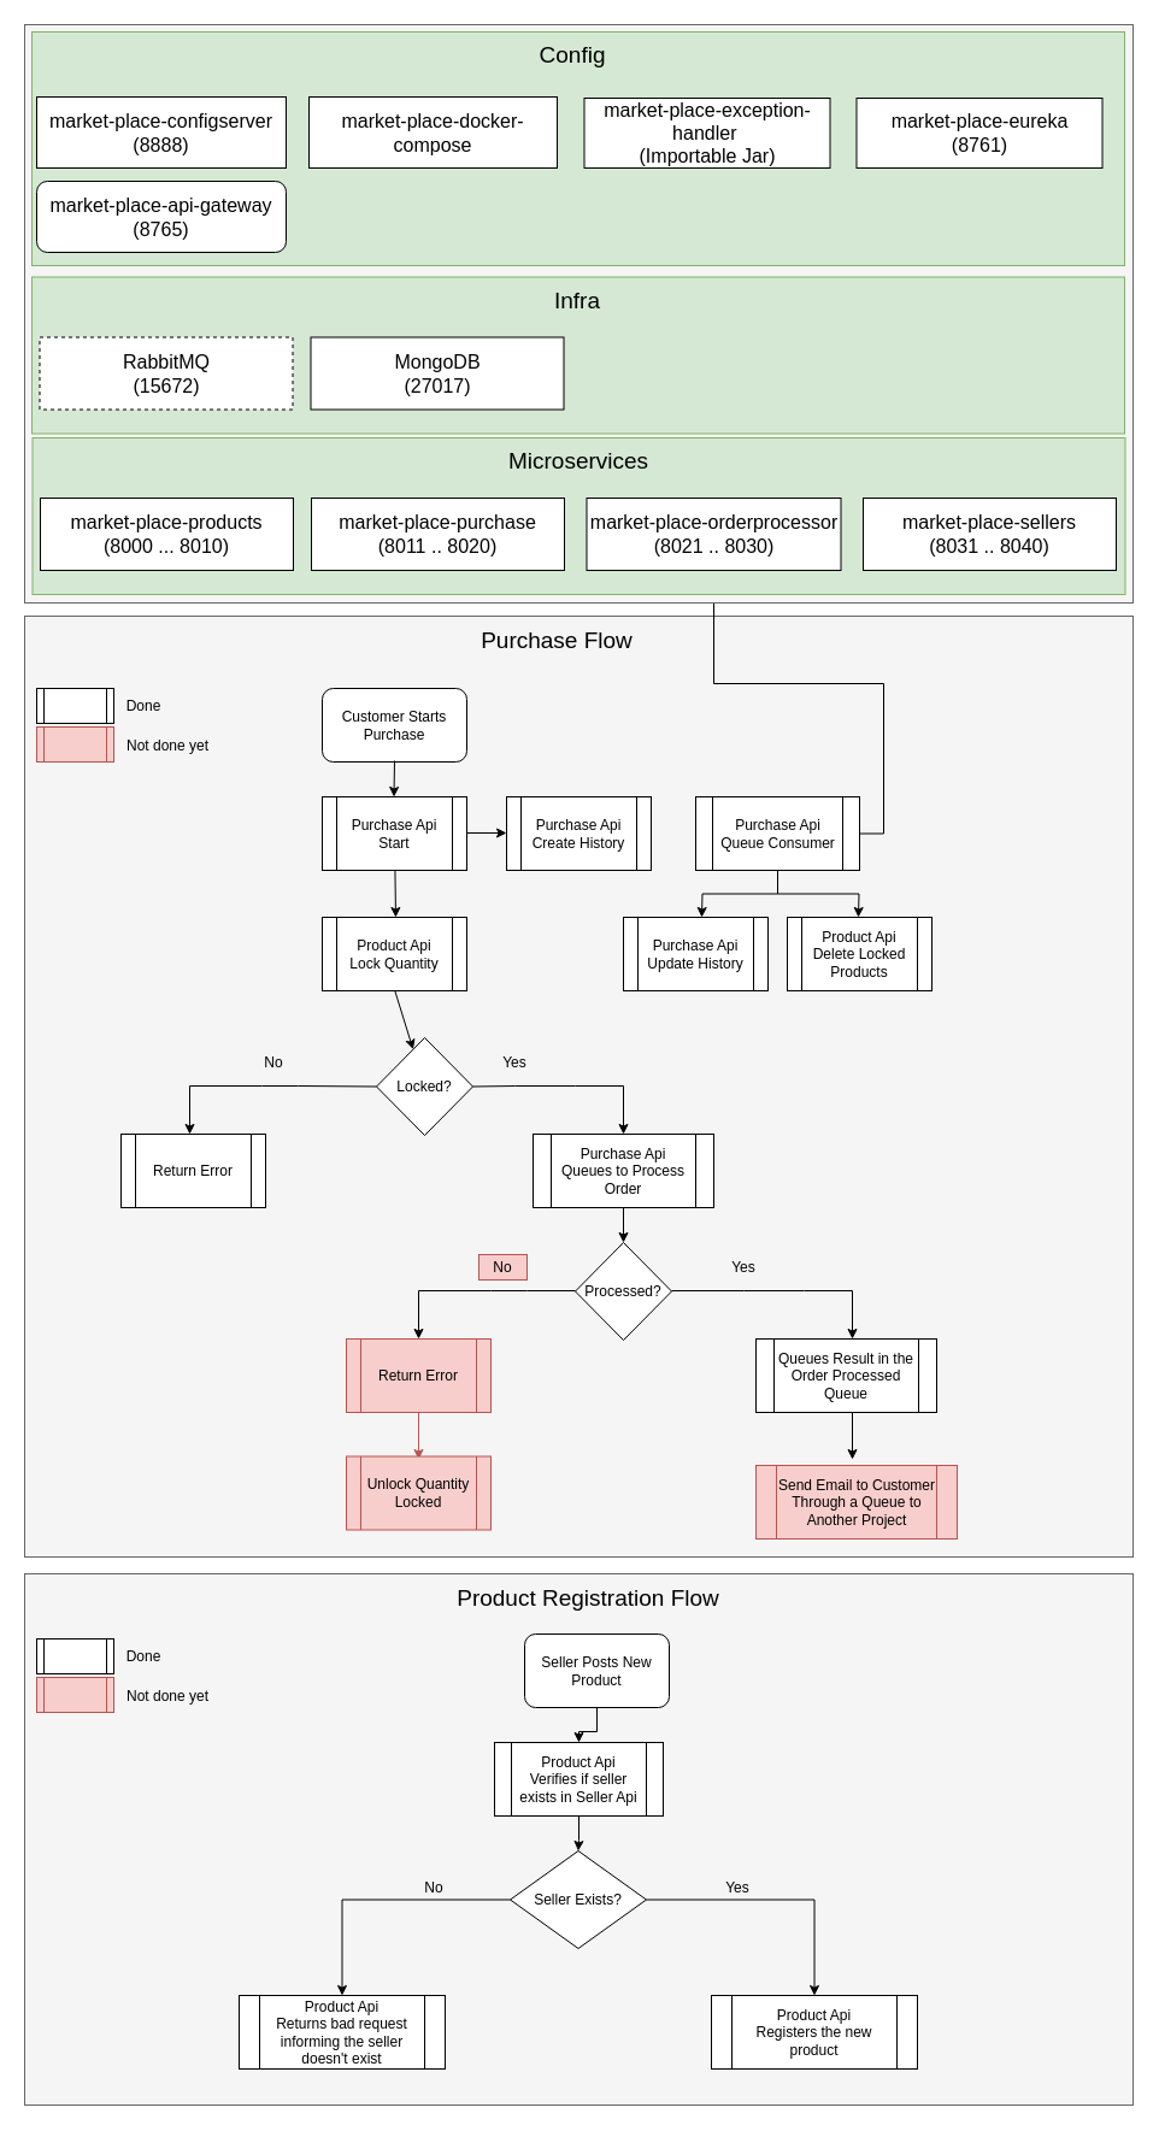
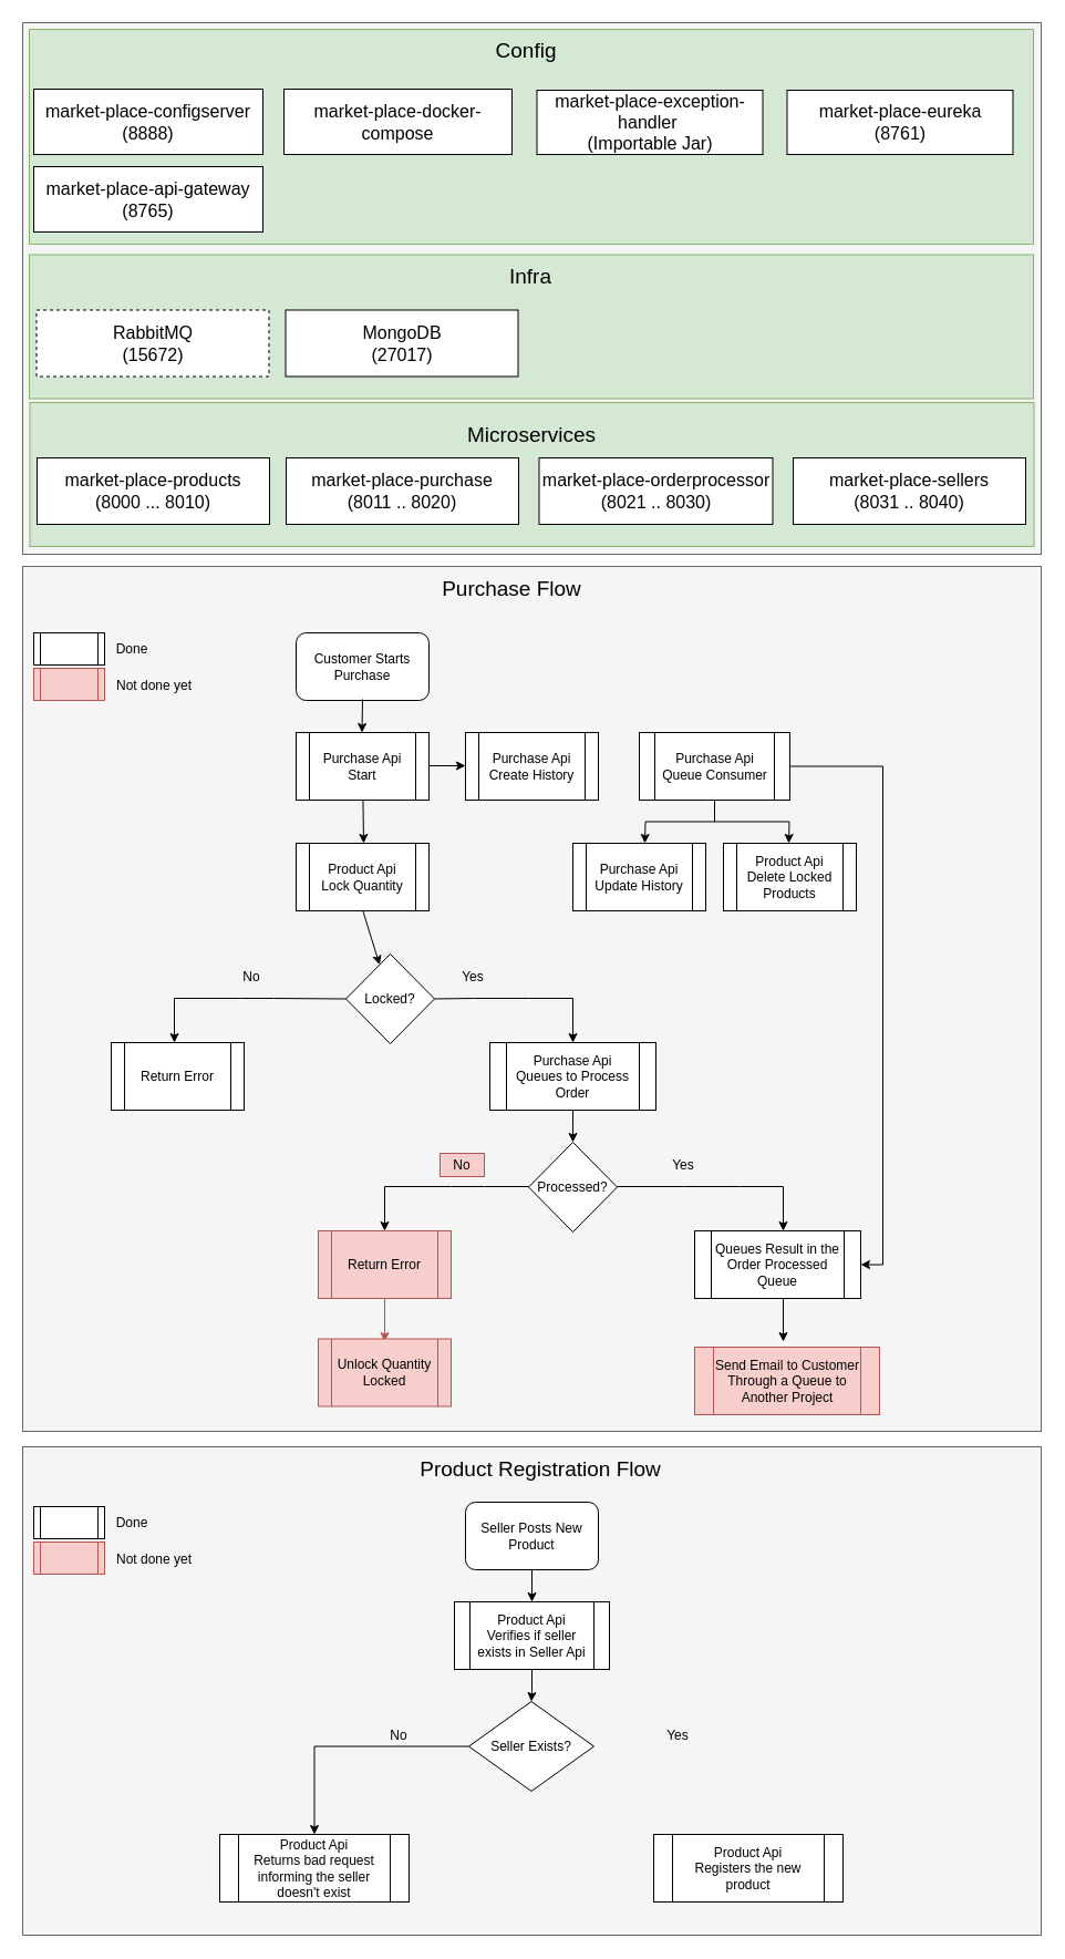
- <mxCell id="75" value="market-place-api-gateway&lt;br&gt;(8765)" style="whiteSpace=wrap;html=1;shadow=0;glass=0;comic=0;fillColor=#ffffff;gradientColor=none;fontSize=16;aspect=fixed;rounded=1;" vertex="1" parent="1"><mxGeometry x="30" y="150" width="207" height="59" as="geometry" /></mxCell>
+ <mxCell id="75" value="market-place-api-gateway&lt;br&gt;(8765)" style="rounded=0;whiteSpace=wrap;html=1;shadow=0;glass=0;comic=0;fillColor=#ffffff;gradientColor=none;fontSize=16;aspect=fixed;" vertex="1" parent="1"><mxGeometry x="30" y="150" width="207" height="59" as="geometry" /></mxCell>
- <mxCell id="64" value="Microservices" style="text;html=1;strokeColor=none;fillColor=none;align=center;verticalAlign=middle;whiteSpace=wrap;rounded=0;shadow=0;glass=0;comic=0;fontSize=19;" parent="1" vertex="1"><mxGeometry x="414.5" y="373" width="130" height="20" as="geometry" /></mxCell>
+ <mxCell id="64" value="Microservices" style="text;html=1;strokeColor=none;fillColor=none;align=center;verticalAlign=middle;whiteSpace=wrap;rounded=0;shadow=0;glass=0;comic=0;fontSize=19;" parent="1" vertex="1"><mxGeometry x="414.5" y="383" width="130" height="20" as="geometry" /></mxCell>
- <mxCell id="21" style="edgeStyle=orthogonalEdgeStyle;rounded=0;jumpSize=5;orthogonalLoop=1;jettySize=auto;html=1;exitX=1;exitY=0.5;exitDx=0;exitDy=0;" parent="1" source="34" target="61" edge="1"><mxGeometry relative="1" as="geometry"><mxPoint x="767" y="1141" as="targetPoint" /></mxGeometry></mxCell>
+ <mxCell id="21" style="edgeStyle=orthogonalEdgeStyle;rounded=0;jumpSize=5;orthogonalLoop=1;jettySize=auto;html=1;exitX=1;exitY=0.5;exitDx=0;exitDy=0;entryX=1;entryY=0.5;entryDx=0;entryDy=0;" parent="1" source="34" target="40" edge="1"><mxGeometry relative="1" as="geometry"><mxPoint x="767" y="1141" as="targetPoint" /></mxGeometry></mxCell>
- <mxCell id="29" value="Seller Posts New Product" style="rounded=1;whiteSpace=wrap;html=1;shadow=0;" parent="1" vertex="1"><mxGeometry x="435" y="1356" width="120" height="61" as="geometry" /></mxCell>
+ <mxCell id="29" value="Seller Posts New Product" style="rounded=1;whiteSpace=wrap;html=1;shadow=0;" parent="1" vertex="1"><mxGeometry x="420" y="1356" width="120" height="61" as="geometry" /></mxCell>
- <mxCell id="53" value="" style="edgeStyle=orthogonalEdgeStyle;rounded=0;orthogonalLoop=1;jettySize=auto;html=1;" parent="1" source="54" target="57" edge="1"><mxGeometry relative="1" as="geometry" /></mxCell>
